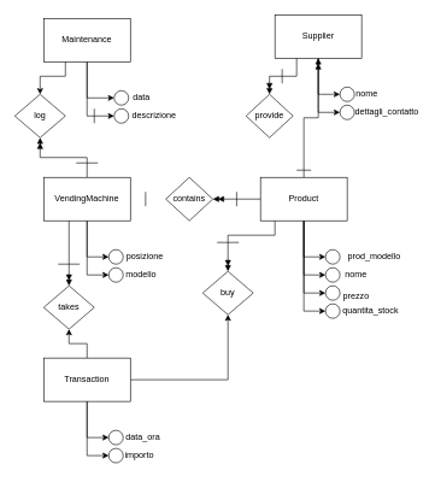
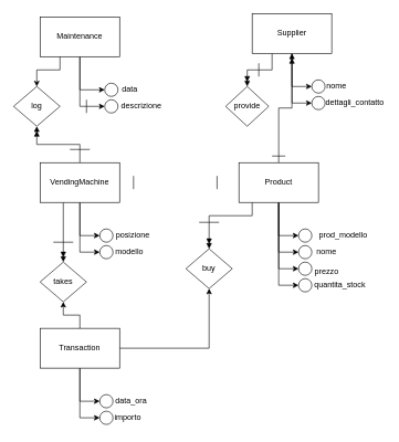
- <mxCell id="58" value="contains" style="rhombus;whiteSpace=wrap;html=1;rounded=0;" parent="1" vertex="1"><mxGeometry x="229" y="245" width="65" height="60" as="geometry" /></mxCell>
- <mxCell id="16" style="edgeStyle=orthogonalEdgeStyle;rounded=0;orthogonalLoop=1;jettySize=auto;html=1;entryX=1;entryY=0.5;entryDx=0;entryDy=0;endArrow=doubleBlock;endFill=1;" parent="1" source="18" target="58" edge="1"><mxGeometry relative="1" as="geometry" /></mxCell>
